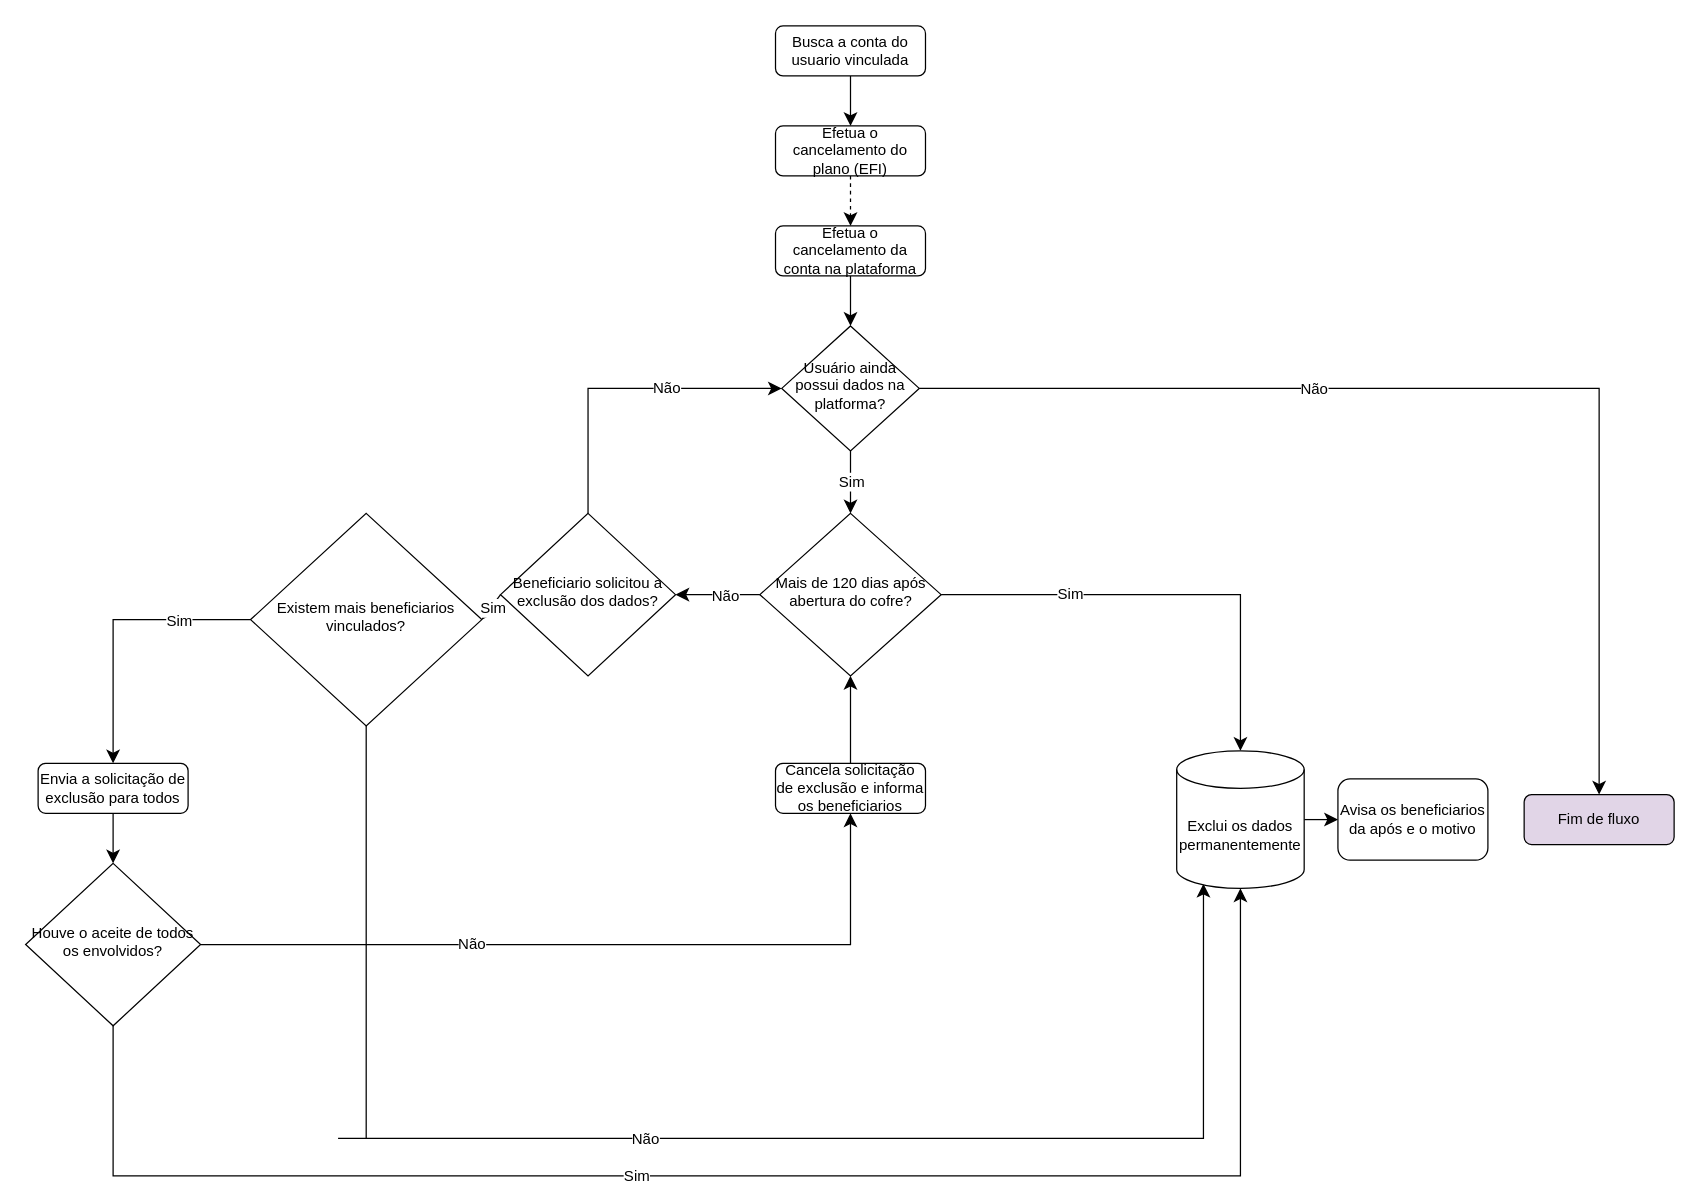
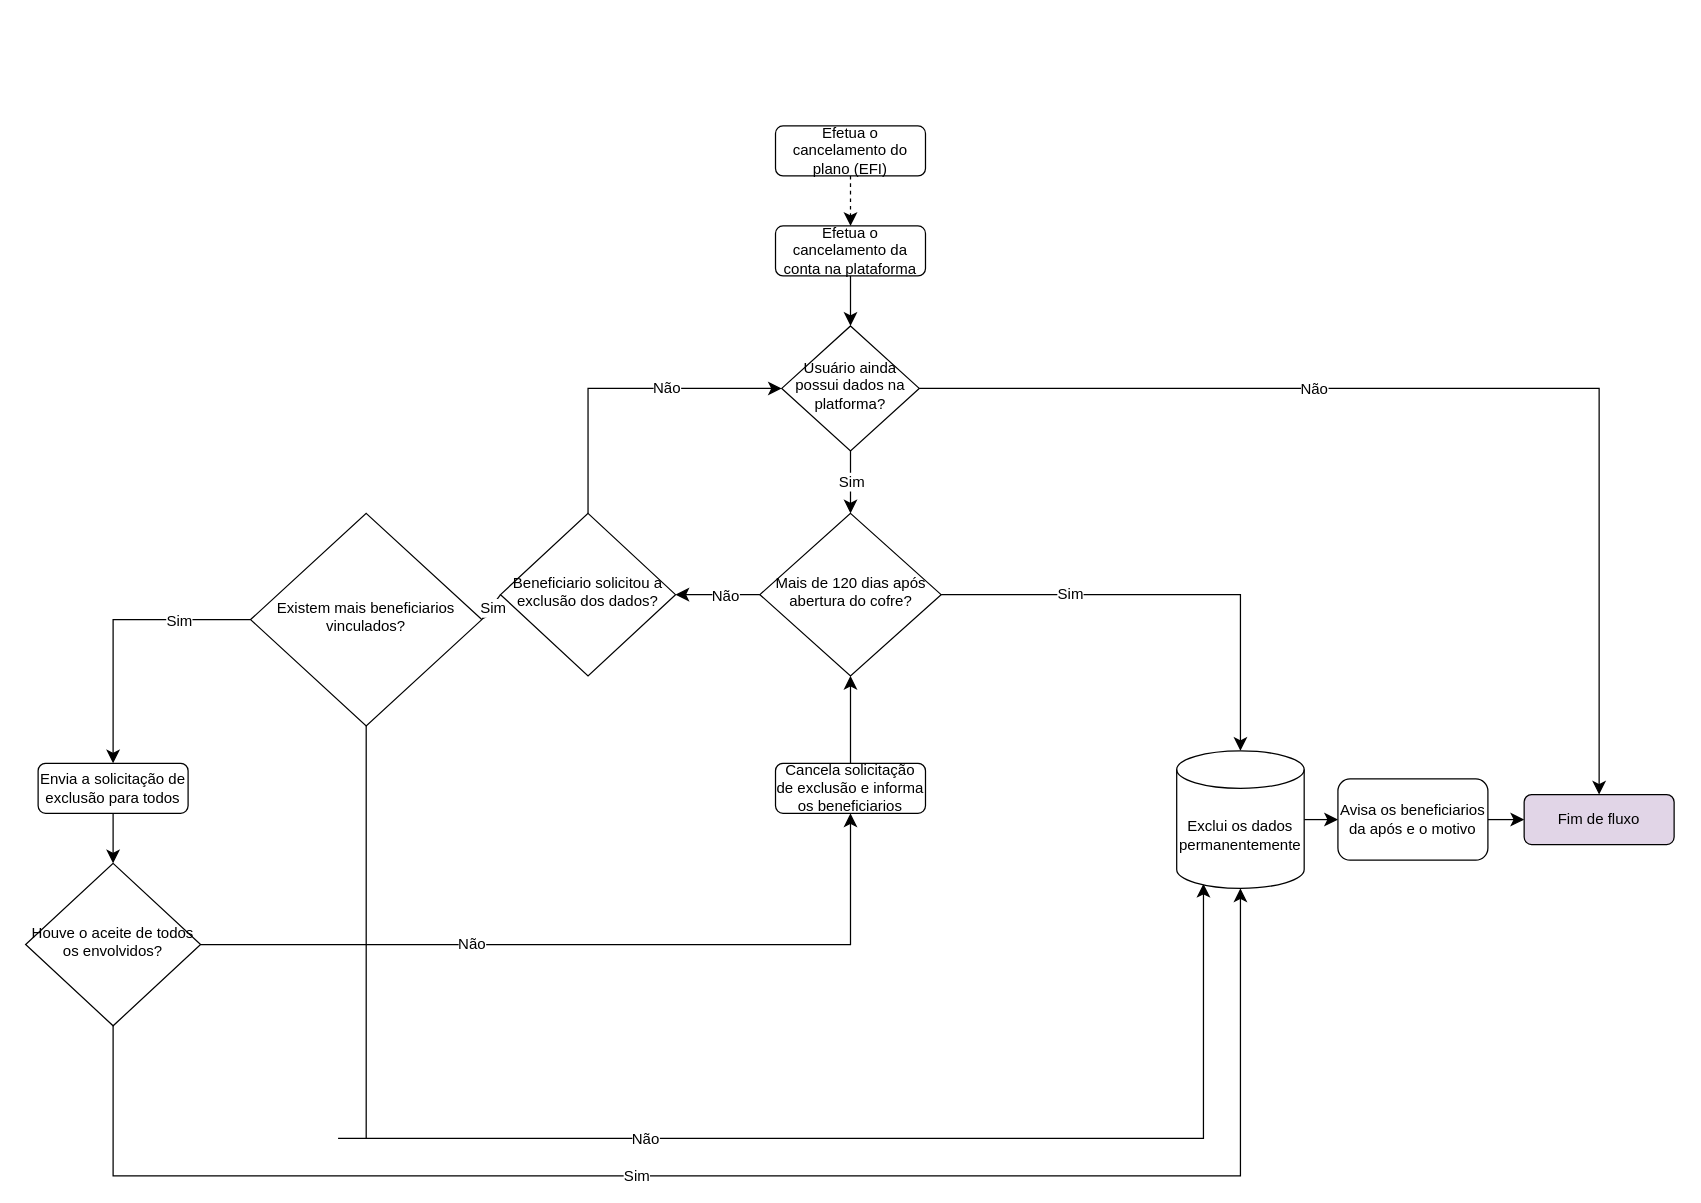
- <mxCell id="12" value="Busca a conta do usuario vinculada" style="rounded=1;whiteSpace=wrap;html=1;fontSize=12;glass=0;strokeWidth=1;shadow=0;" vertex="1" parent="1"><mxGeometry x="620" y="20" width="120" height="40" as="geometry" /></mxCell>
- <mxCell id="11" style="edgeStyle=none;curved=1;rounded=0;orthogonalLoop=1;jettySize=auto;html=1;exitX=0.5;exitY=1;exitDx=0;exitDy=0;entryX=0.5;entryY=0;entryDx=0;entryDy=0;fontSize=12;startSize=8;endSize=8;" edge="1" parent="1" source="12" target="3"><mxGeometry relative="1" as="geometry" /></mxCell>
+ <mxCell id="13" value="" style="edgeStyle=none;curved=1;rounded=0;orthogonalLoop=1;jettySize=auto;html=1;fontSize=12;startSize=8;endSize=8;" edge="1" parent="1" source="14" target="15"><mxGeometry relative="1" as="geometry" /></mxCell>
